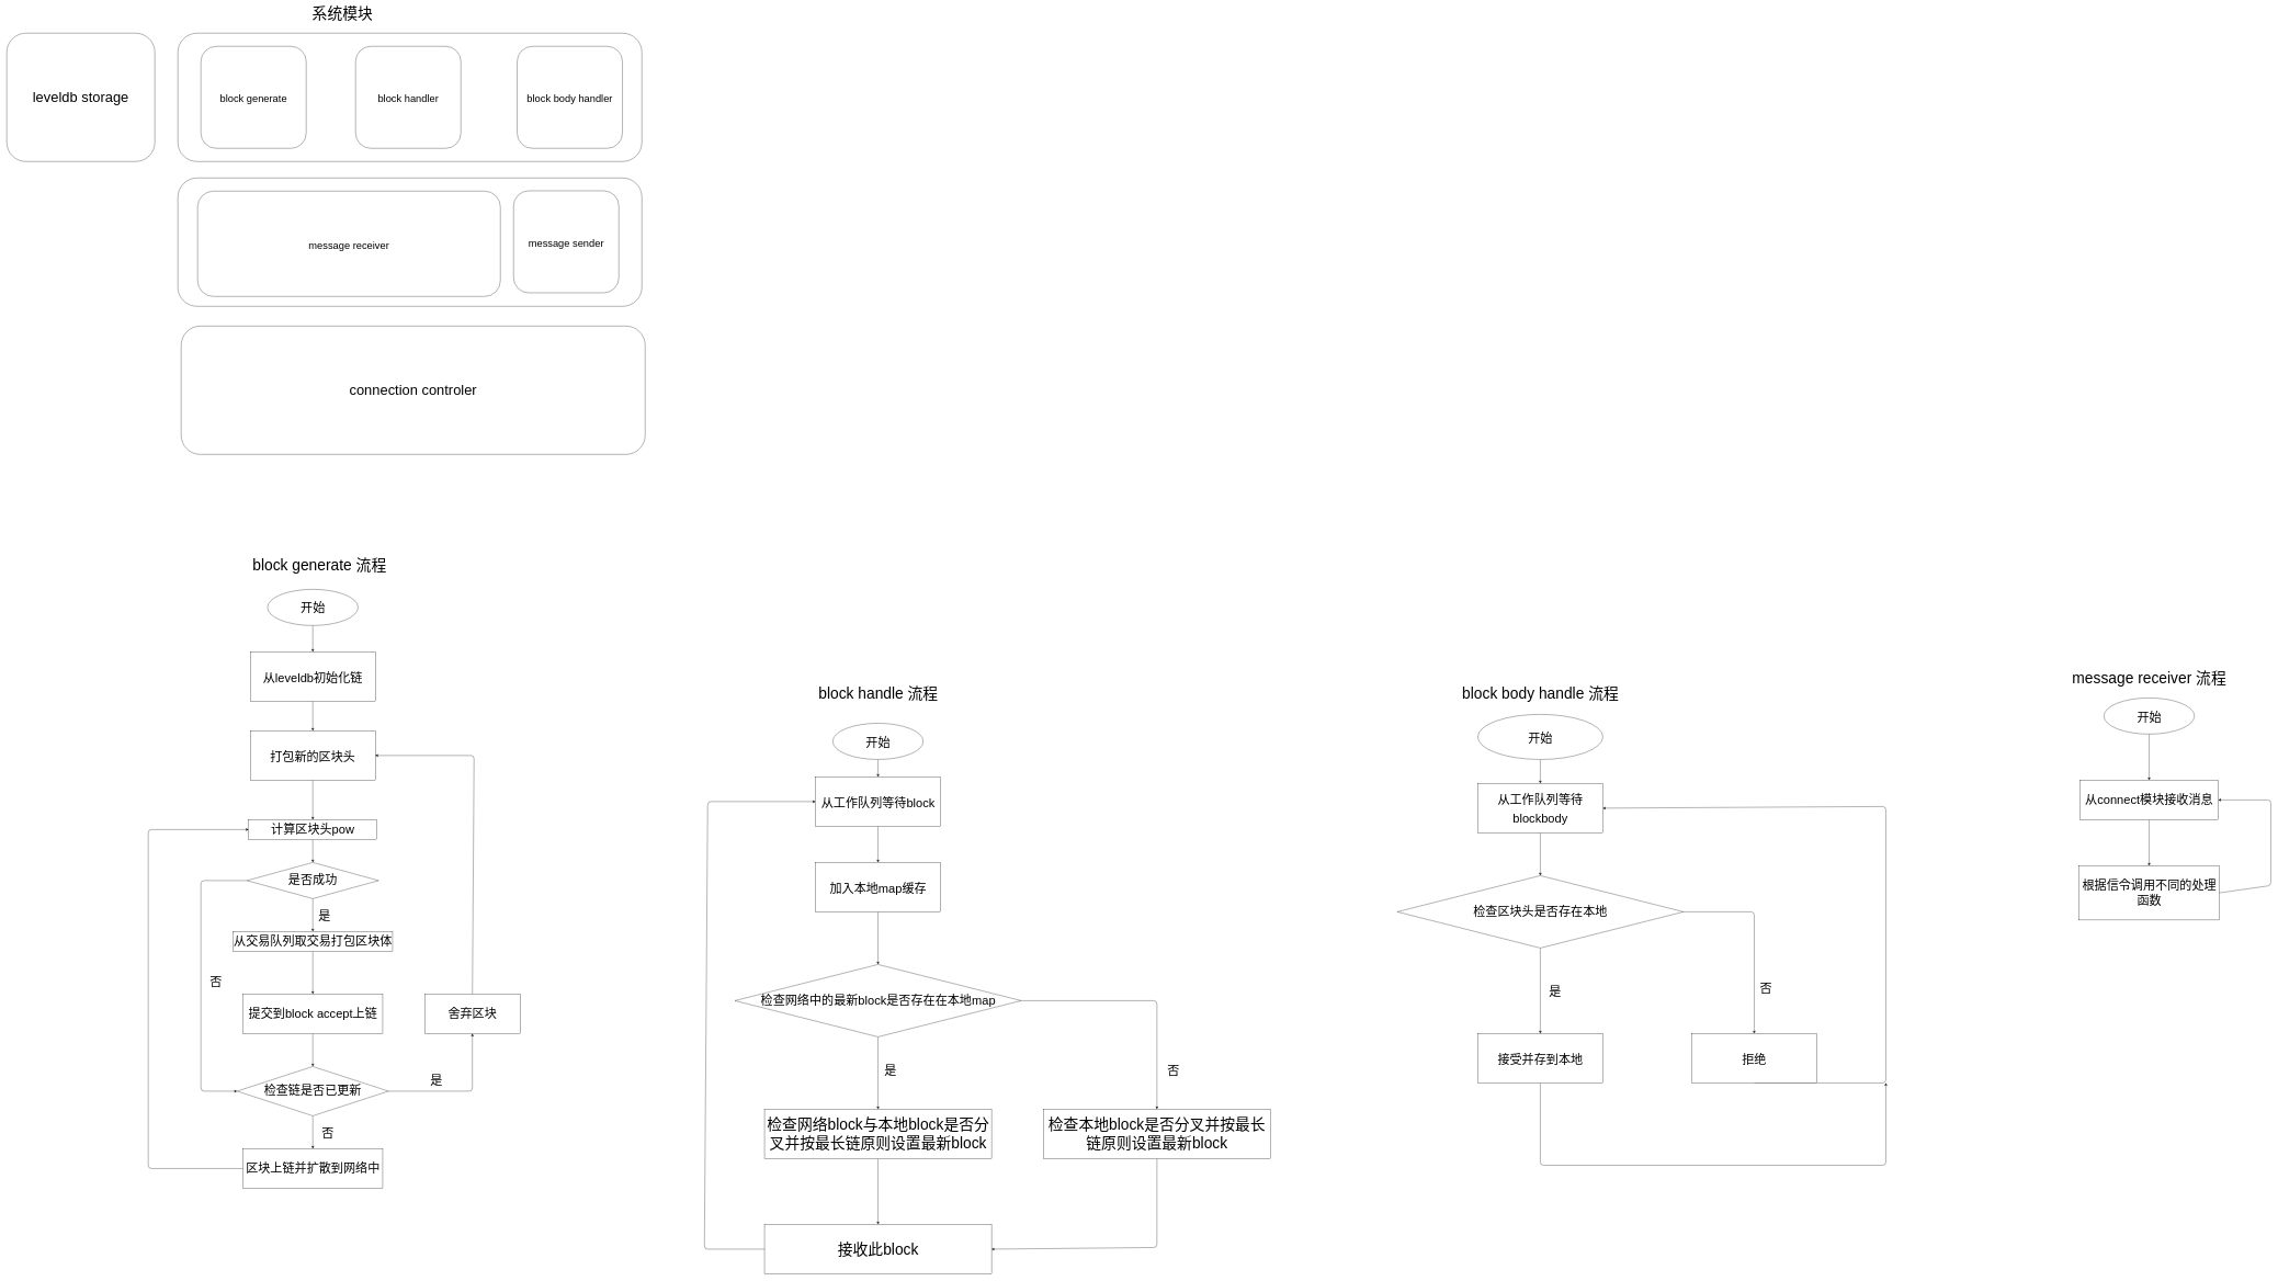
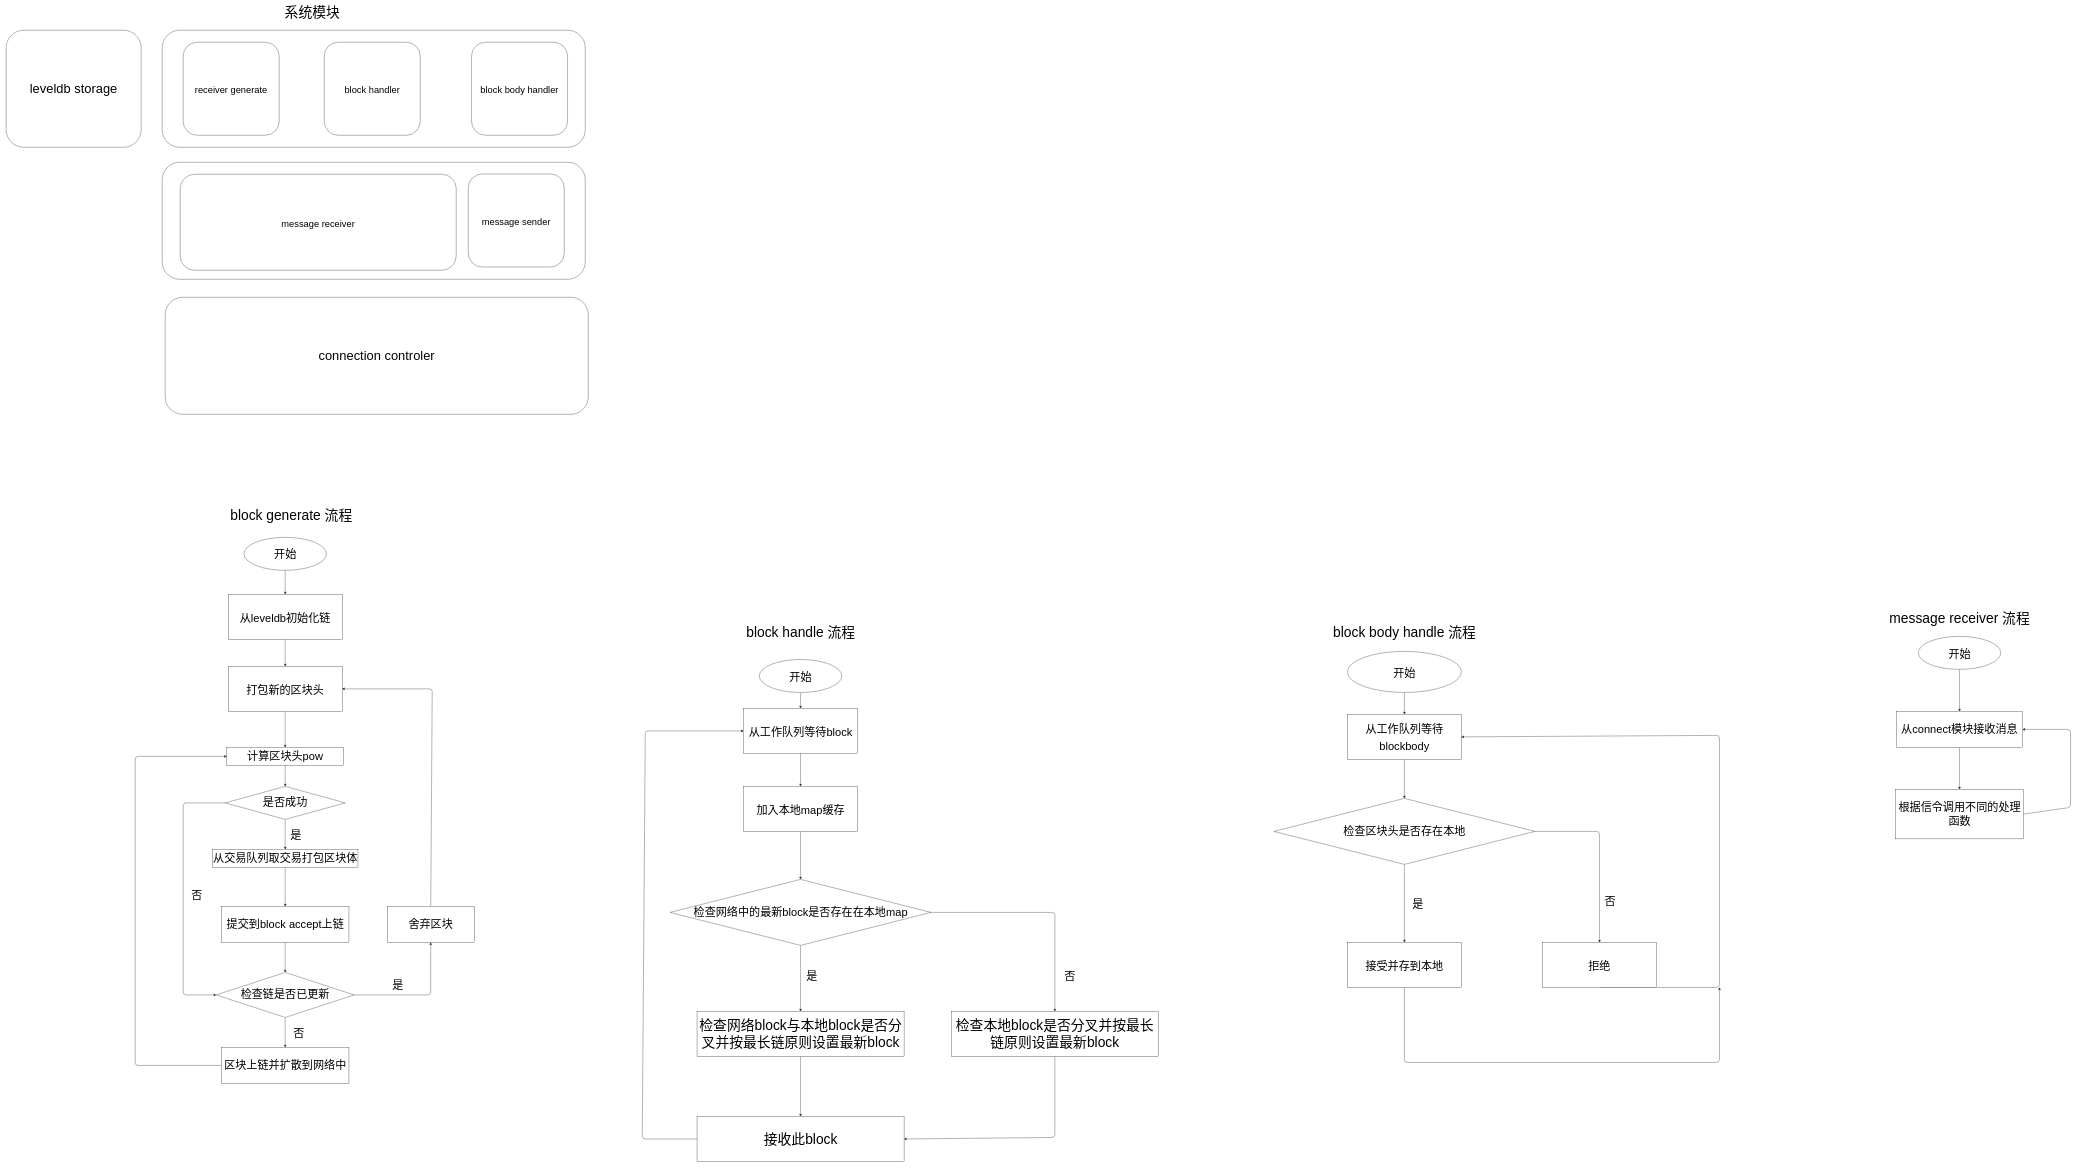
- <mxCell id="5" value="&lt;font style=&quot;font-size: 31px&quot;&gt;block generate&lt;/font&gt;" style="rounded=1;whiteSpace=wrap;html=1;fontSize=43;" vertex="1" parent="1"><mxGeometry x="610" y="140" width="320" height="310" as="geometry" /></mxCell>
+ <mxCell id="5" value="&lt;font style=&quot;font-size: 31px&quot;&gt;receiver generate&lt;/font&gt;" style="rounded=1;whiteSpace=wrap;html=1;fontSize=43;" vertex="1" parent="1"><mxGeometry x="610" y="140" width="320" height="310" as="geometry" /></mxCell>
